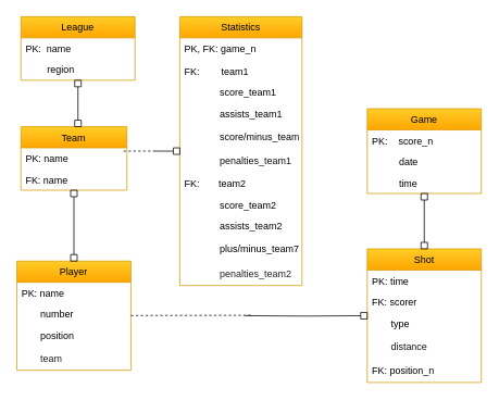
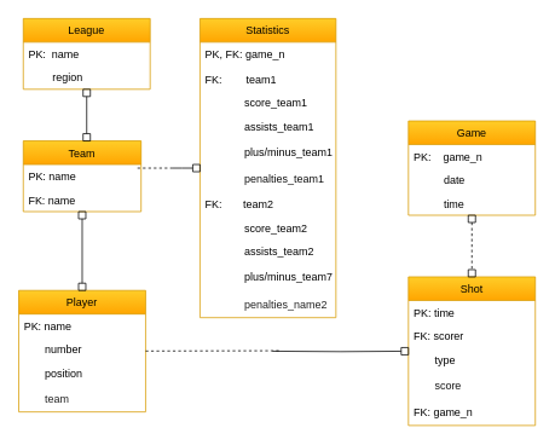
- <mxCell id="28" value="             score/minus_team1" style="text;strokeColor=none;fillColor=none;align=left;verticalAlign=middle;spacingLeft=4;spacingRight=4;overflow=hidden;points=[[0,0.5],[1,0.5]];portConstraint=eastwest;rotatable=0;fontColor=#000000;" parent="23" vertex="1"><mxGeometry y="132" width="150" height="30" as="geometry" /></mxCell>
+ <mxCell id="28" value="             plus/minus_team1" style="text;strokeColor=none;fillColor=none;align=left;verticalAlign=middle;spacingLeft=4;spacingRight=4;overflow=hidden;points=[[0,0.5],[1,0.5]];portConstraint=eastwest;rotatable=0;fontColor=#000000;" parent="23" vertex="1"><mxGeometry y="132" width="150" height="30" as="geometry" /></mxCell>
- <mxCell id="20" value="PK:    score_n" style="text;strokeColor=none;fillColor=none;align=left;verticalAlign=top;spacingLeft=4;spacingRight=4;overflow=hidden;rotatable=0;points=[[0,0.5],[1,0.5]];portConstraint=eastwest;" parent="19" vertex="1"><mxGeometry y="26" width="140" height="26" as="geometry" /></mxCell>
+ <mxCell id="20" value="PK:    game_n" style="text;strokeColor=none;fillColor=none;align=left;verticalAlign=top;spacingLeft=4;spacingRight=4;overflow=hidden;rotatable=0;points=[[0,0.5],[1,0.5]];portConstraint=eastwest;" parent="19" vertex="1"><mxGeometry y="26" width="140" height="26" as="geometry" /></mxCell>
- <mxCell id="35" style="edgeStyle=orthogonalEdgeStyle;rounded=0;orthogonalLoop=1;jettySize=auto;html=1;startArrow=box;startFill=0;endArrow=box;endFill=0;" edge="1" parent="1" source="19" target="2"><mxGeometry relative="1" as="geometry"><mxPoint x="510" y="151" as="sourcePoint" /><mxPoint x="510" y="275" as="targetPoint" /></mxGeometry></mxCell>
+ <mxCell id="35" style="edgeStyle=orthogonalEdgeStyle;rounded=0;orthogonalLoop=1;jettySize=auto;html=1;startArrow=box;startFill=0;endArrow=box;endFill=0;dashed=1;" edge="1" parent="1" source="19" target="2"><mxGeometry relative="1" as="geometry"><mxPoint x="510" y="151" as="sourcePoint" /><mxPoint x="510" y="275" as="targetPoint" /></mxGeometry></mxCell>
- <mxCell id="34" value="             penalties_team2 " style="text;strokeColor=none;fillColor=none;align=left;verticalAlign=middle;spacingLeft=4;spacingRight=4;overflow=hidden;points=[[0,0.5],[1,0.5]];portConstraint=eastwest;rotatable=0;fontColor=#212121;" parent="23" vertex="1"><mxGeometry y="300" width="150" height="30" as="geometry" /></mxCell>
+ <mxCell id="34" value="             penalties_name2 " style="text;strokeColor=none;fillColor=none;align=left;verticalAlign=middle;spacingLeft=4;spacingRight=4;overflow=hidden;points=[[0,0.5],[1,0.5]];portConstraint=eastwest;rotatable=0;fontColor=#212121;" parent="23" vertex="1"><mxGeometry y="300" width="150" height="30" as="geometry" /></mxCell>
- <mxCell id="6" value="       distance" style="text;strokeColor=none;fillColor=none;align=left;verticalAlign=middle;spacingLeft=4;spacingRight=4;overflow=hidden;points=[[0,0.5],[1,0.5]];portConstraint=eastwest;rotatable=0;fontColor=#141414;" parent="2" vertex="1"><mxGeometry y="104" width="140" height="30" as="geometry" /></mxCell>
+ <mxCell id="6" value="       score" style="text;strokeColor=none;fillColor=none;align=left;verticalAlign=middle;spacingLeft=4;spacingRight=4;overflow=hidden;points=[[0,0.5],[1,0.5]];portConstraint=eastwest;rotatable=0;fontColor=#141414;" parent="2" vertex="1"><mxGeometry y="104" width="140" height="30" as="geometry" /></mxCell>
- <mxCell id="7" value="FK: position_n" style="text;strokeColor=none;fillColor=none;align=left;verticalAlign=middle;spacingLeft=4;spacingRight=4;overflow=hidden;points=[[0,0.5],[1,0.5]];portConstraint=eastwest;rotatable=0;fontColor=#000000;" parent="2" vertex="1"><mxGeometry y="134" width="140" height="30" as="geometry" /></mxCell>
+ <mxCell id="7" value="FK: game_n" style="text;strokeColor=none;fillColor=none;align=left;verticalAlign=middle;spacingLeft=4;spacingRight=4;overflow=hidden;points=[[0,0.5],[1,0.5]];portConstraint=eastwest;rotatable=0;fontColor=#000000;" parent="2" vertex="1"><mxGeometry y="134" width="140" height="30" as="geometry" /></mxCell>
